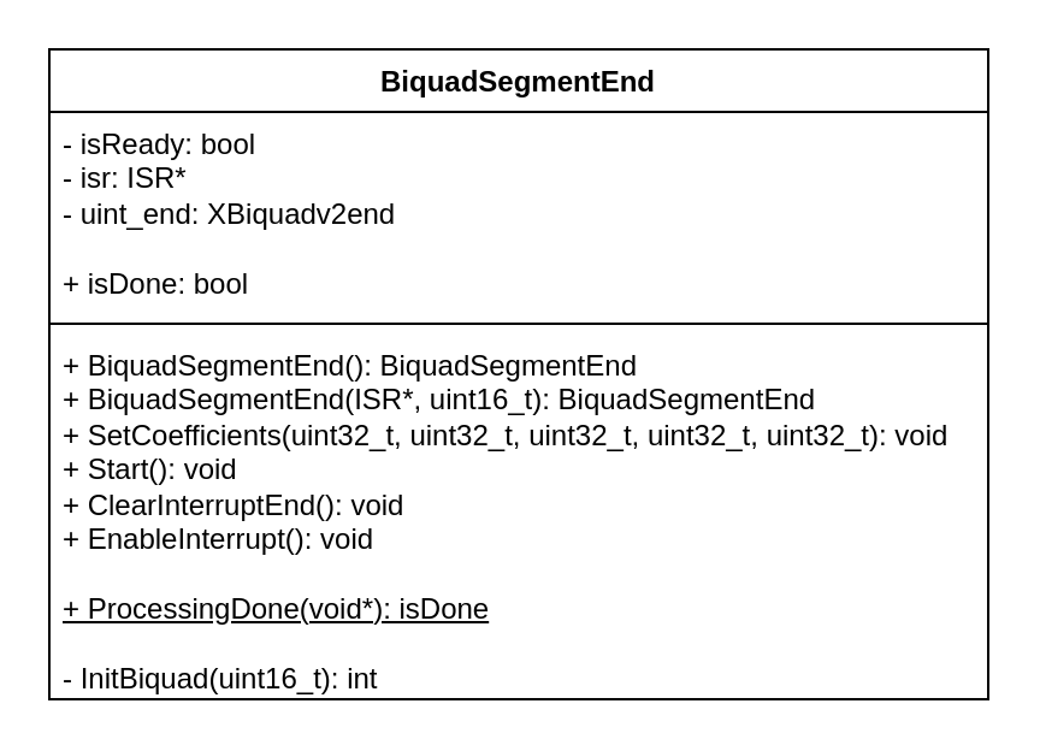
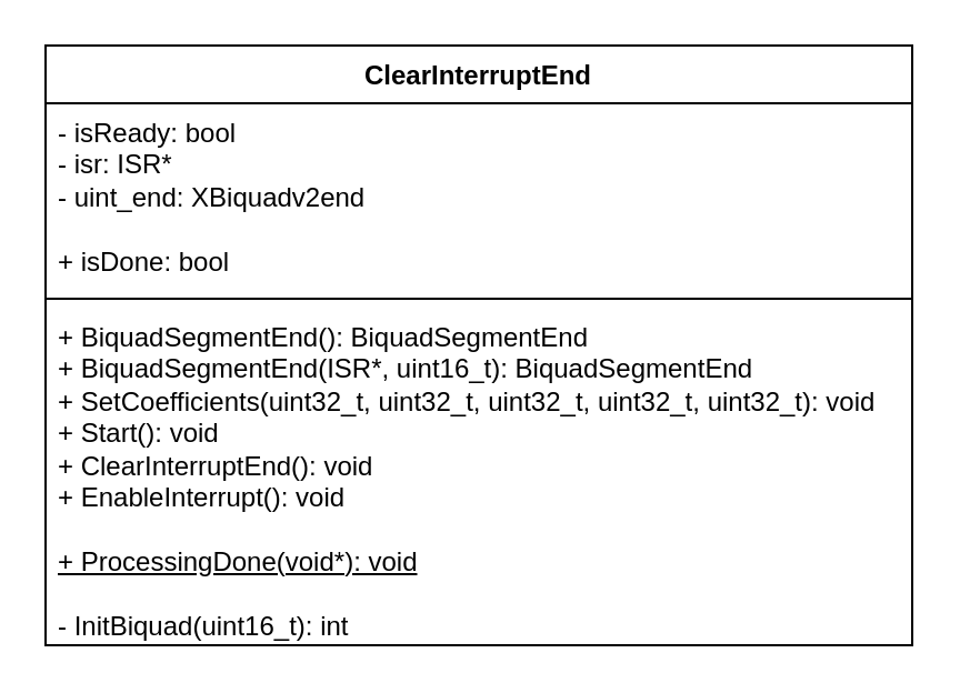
- <mxCell id="2" value="BiquadSegmentEnd" style="swimlane;fontStyle=1;align=center;verticalAlign=top;childLayout=stackLayout;horizontal=1;startSize=26;horizontalStack=0;resizeParent=1;resizeParentMax=0;resizeLast=0;collapsible=1;marginBottom=0;whiteSpace=wrap;html=1;" vertex="1" parent="1"><mxGeometry x="20" y="20" width="390" height="270" as="geometry" /></mxCell>
+ <mxCell id="2" value="ClearInterruptEnd" style="swimlane;fontStyle=1;align=center;verticalAlign=top;childLayout=stackLayout;horizontal=1;startSize=26;horizontalStack=0;resizeParent=1;resizeParentMax=0;resizeLast=0;collapsible=1;marginBottom=0;whiteSpace=wrap;html=1;" vertex="1" parent="1"><mxGeometry x="20" y="20" width="390" height="270" as="geometry" /></mxCell>
- <mxCell id="5" value="+&amp;nbsp;BiquadSegmentEnd():&amp;nbsp;BiquadSegmentEnd&lt;br&gt;+&amp;nbsp;BiquadSegmentEnd(ISR*, uint16_t):&amp;nbsp;BiquadSegmentEnd&lt;br&gt;+ SetCoefficients(uint32_t, uint32_t, uint32_t, uint32_t, uint32_t): void&lt;br&gt;+ Start(): void&lt;br&gt;+ ClearInterruptEnd(): void&lt;br&gt;+ EnableInterrupt(): void&lt;br&gt;&lt;br&gt;&lt;u&gt;+ ProcessingDone(void*): isDone&lt;/u&gt;&lt;br&gt;&lt;br&gt;- InitBiquad(uint16_t): int&lt;br&gt;&lt;br&gt;" style="text;strokeColor=none;fillColor=none;align=left;verticalAlign=top;spacingLeft=4;spacingRight=4;overflow=hidden;rotatable=0;points=[[0,0.5],[1,0.5]];portConstraint=eastwest;whiteSpace=wrap;html=1;" vertex="1" parent="2"><mxGeometry y="118" width="390" height="152" as="geometry" /></mxCell>
+ <mxCell id="5" value="+&amp;nbsp;BiquadSegmentEnd():&amp;nbsp;BiquadSegmentEnd&lt;br&gt;+&amp;nbsp;BiquadSegmentEnd(ISR*, uint16_t):&amp;nbsp;BiquadSegmentEnd&lt;br&gt;+ SetCoefficients(uint32_t, uint32_t, uint32_t, uint32_t, uint32_t): void&lt;br&gt;+ Start(): void&lt;br&gt;+ ClearInterruptEnd(): void&lt;br&gt;+ EnableInterrupt(): void&lt;br&gt;&lt;br&gt;&lt;u&gt;+ ProcessingDone(void*): void&lt;/u&gt;&lt;br&gt;&lt;br&gt;- InitBiquad(uint16_t): int&lt;br&gt;&lt;br&gt;" style="text;strokeColor=none;fillColor=none;align=left;verticalAlign=top;spacingLeft=4;spacingRight=4;overflow=hidden;rotatable=0;points=[[0,0.5],[1,0.5]];portConstraint=eastwest;whiteSpace=wrap;html=1;" vertex="1" parent="2"><mxGeometry y="118" width="390" height="152" as="geometry" /></mxCell>
